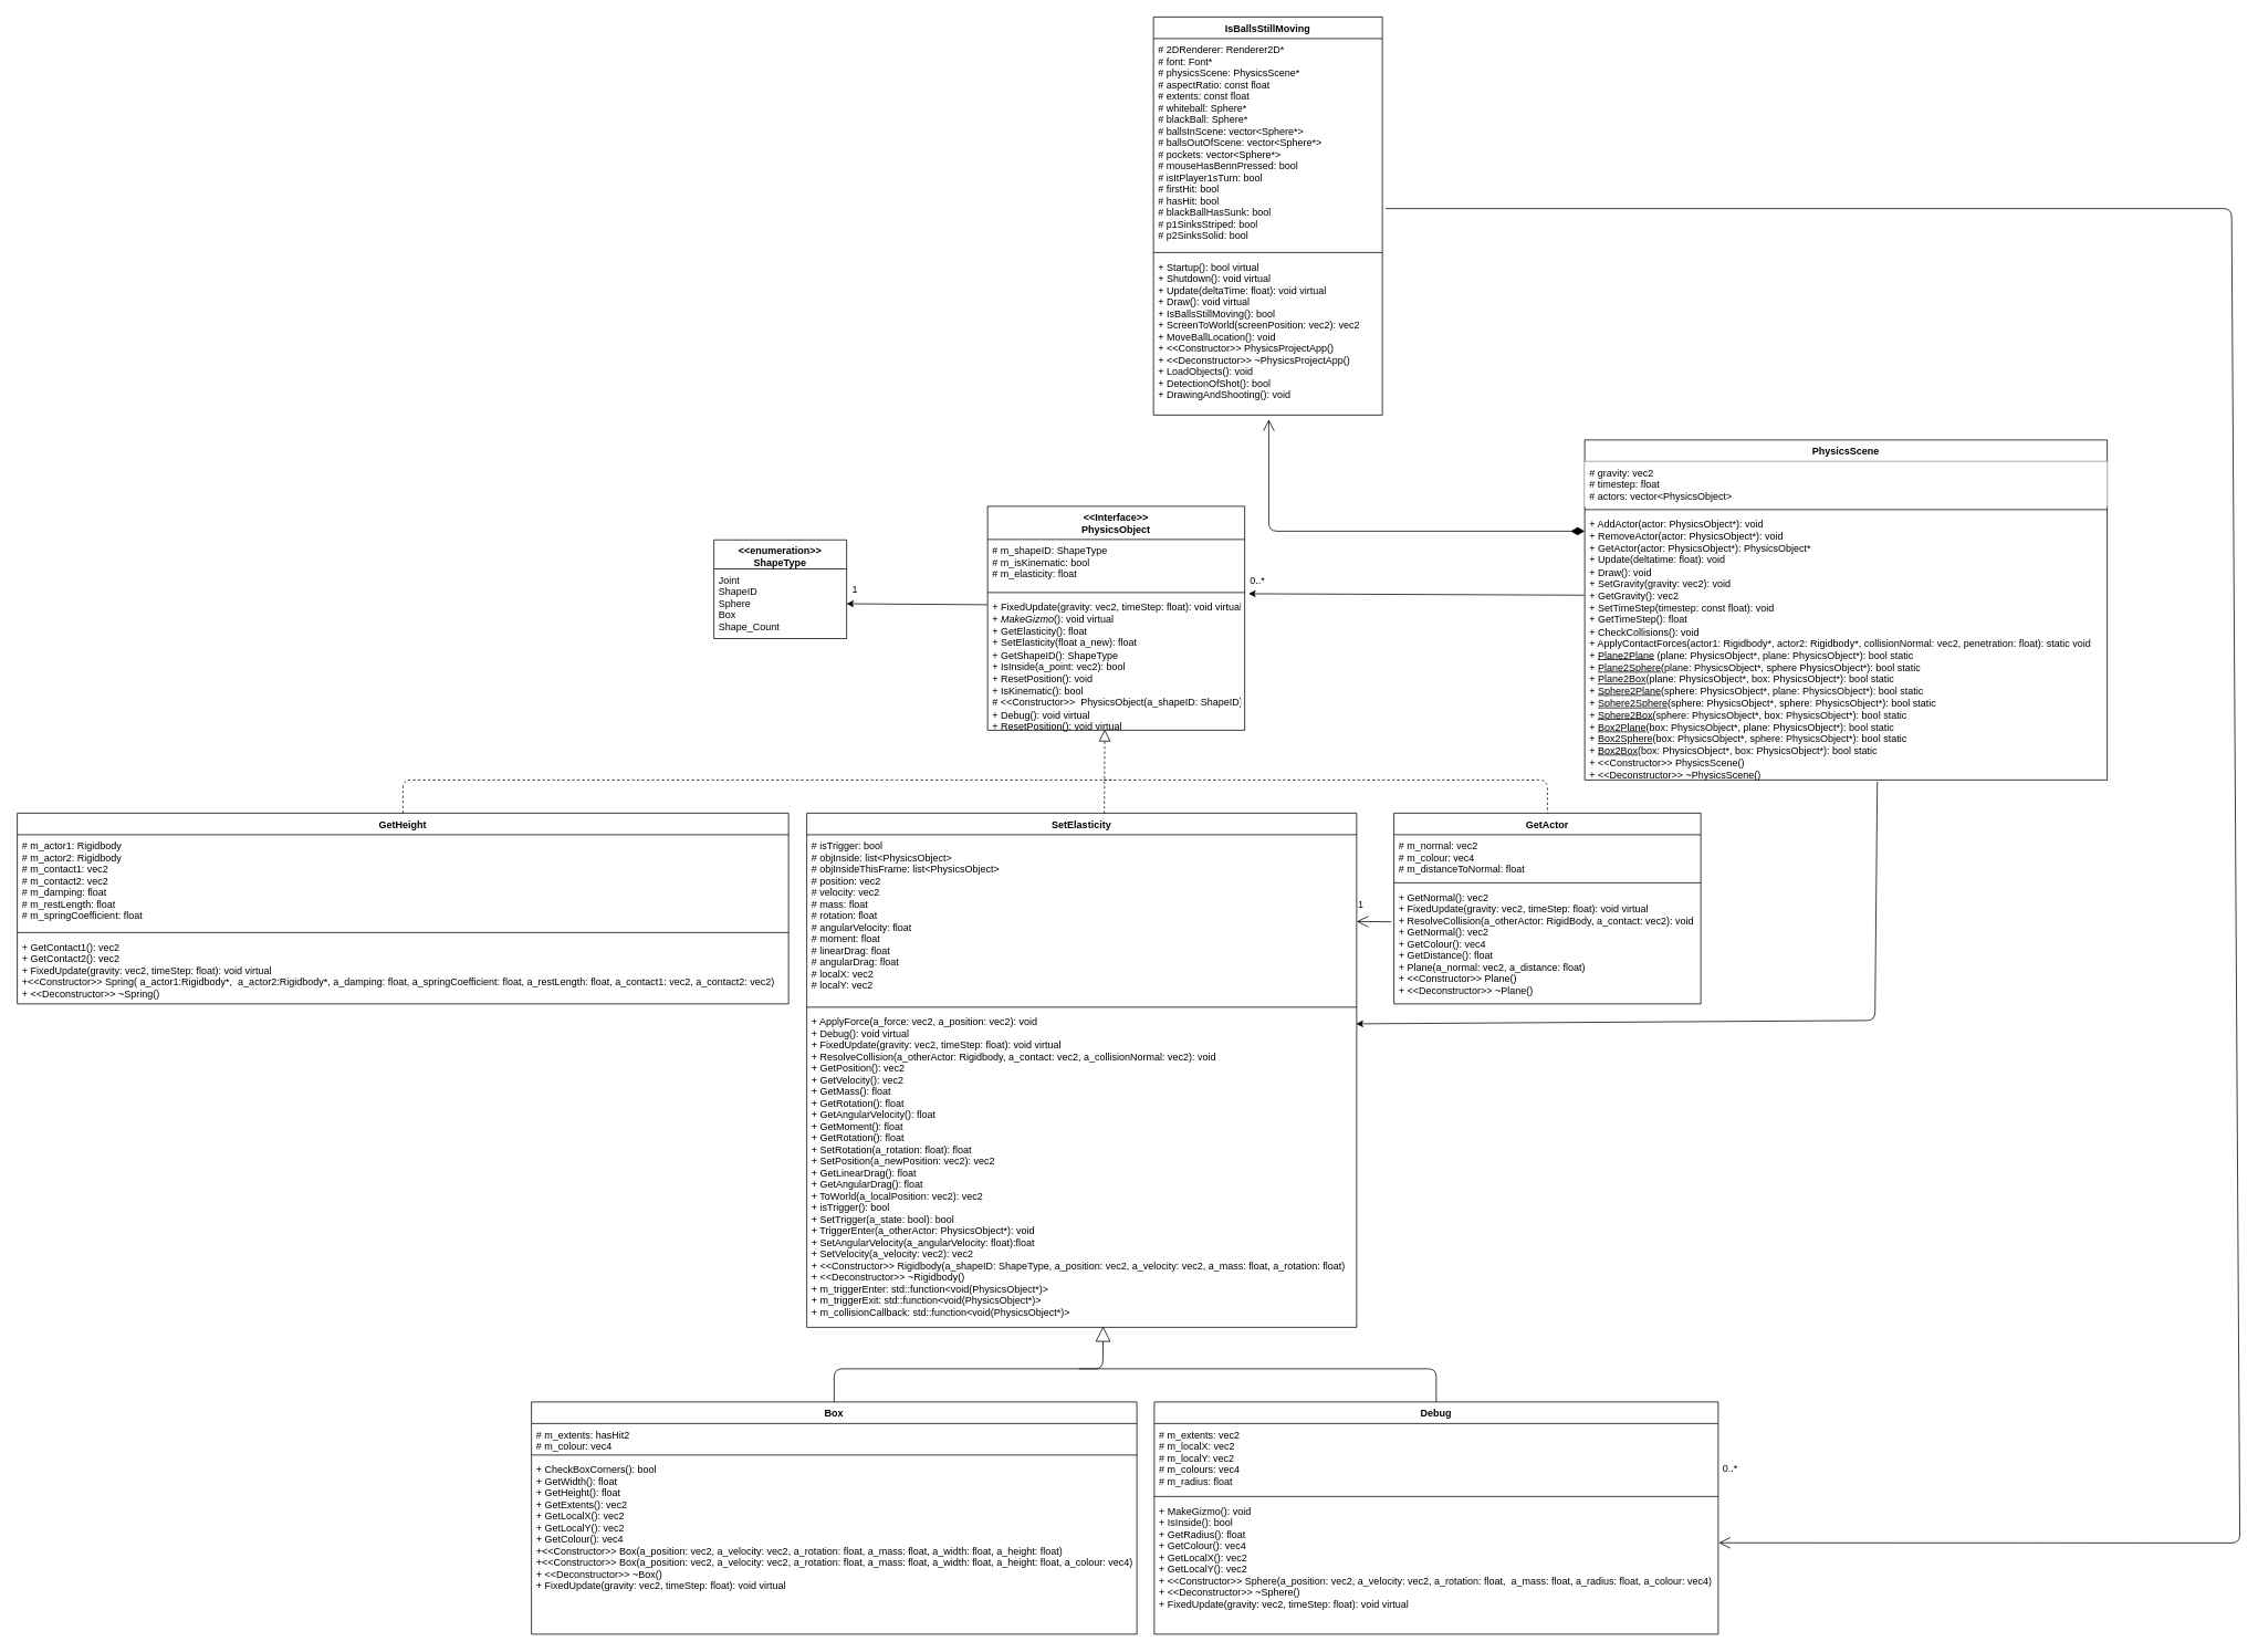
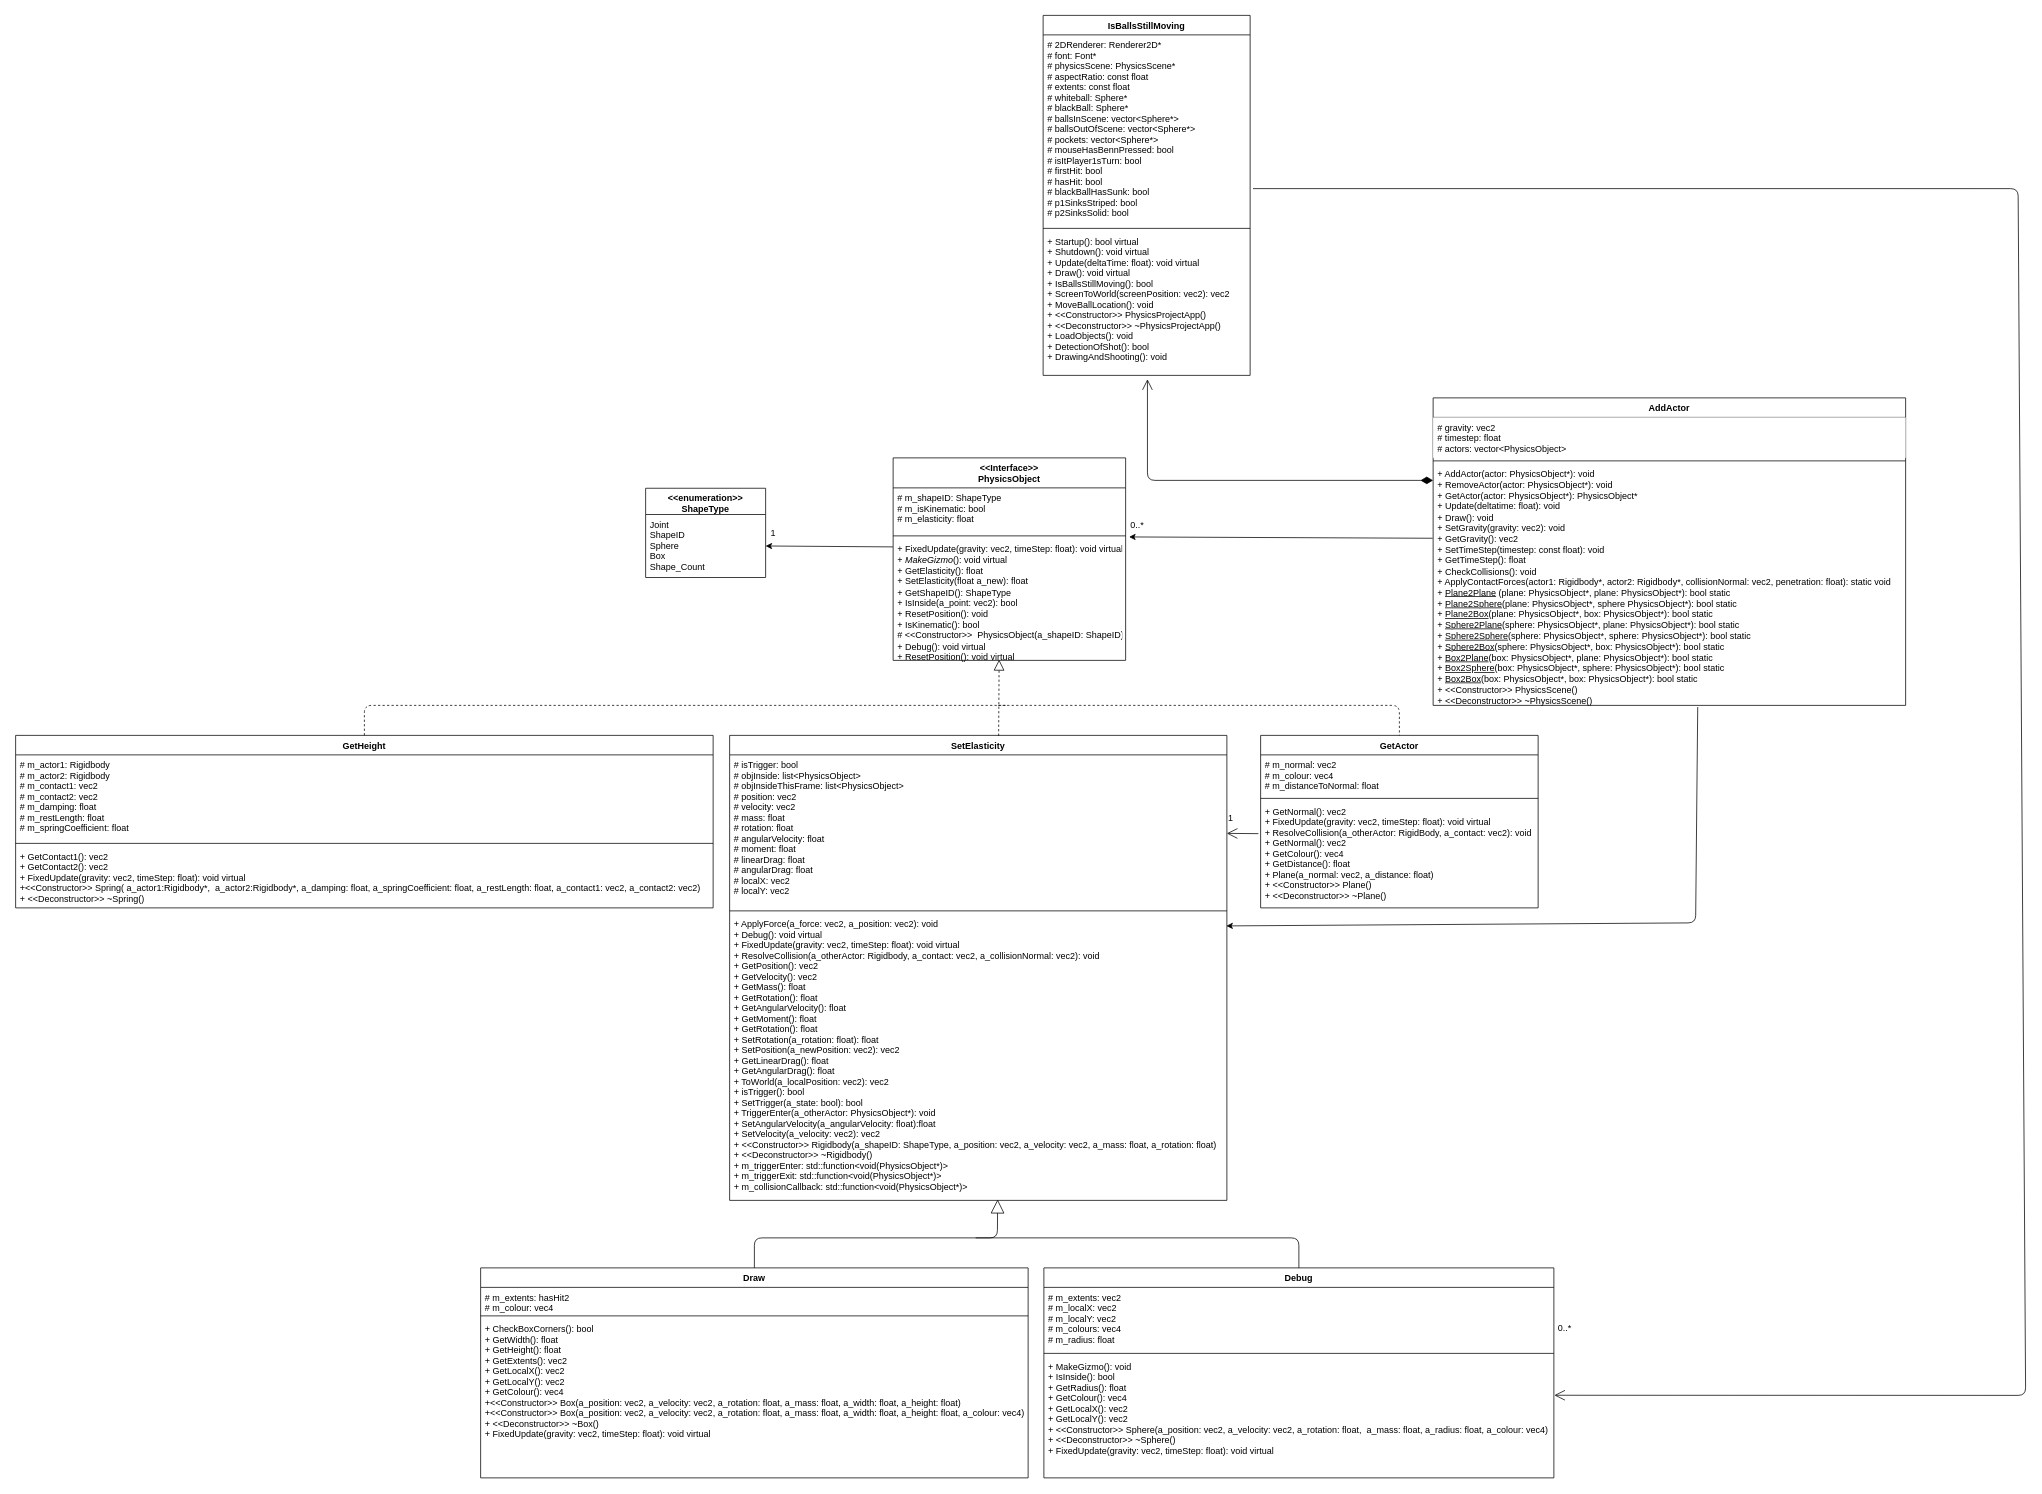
- <mxCell id="29" value="PhysicsScene" style="swimlane;fontStyle=1;align=center;verticalAlign=top;childLayout=stackLayout;horizontal=1;startSize=26;horizontalStack=0;resizeParent=1;resizeParentMax=0;resizeLast=0;collapsible=1;marginBottom=0;" parent="1" vertex="1"><mxGeometry x="1910" y="530" width="630" height="410" as="geometry" /></mxCell>
+ <mxCell id="29" value="AddActor" style="swimlane;fontStyle=1;align=center;verticalAlign=top;childLayout=stackLayout;horizontal=1;startSize=26;horizontalStack=0;resizeParent=1;resizeParentMax=0;resizeLast=0;collapsible=1;marginBottom=0;" parent="1" vertex="1"><mxGeometry x="1910" y="530" width="630" height="410" as="geometry" /></mxCell>
- <mxCell id="15" value="Box" style="swimlane;fontStyle=1;align=center;verticalAlign=top;childLayout=stackLayout;horizontal=1;startSize=26;horizontalStack=0;resizeParent=1;resizeParentMax=0;resizeLast=0;collapsible=1;marginBottom=0;" parent="1" vertex="1"><mxGeometry x="640" y="1690" width="730" height="280" as="geometry" /></mxCell>
+ <mxCell id="15" value="Draw" style="swimlane;fontStyle=1;align=center;verticalAlign=top;childLayout=stackLayout;horizontal=1;startSize=26;horizontalStack=0;resizeParent=1;resizeParentMax=0;resizeLast=0;collapsible=1;marginBottom=0;" parent="1" vertex="1"><mxGeometry x="640" y="1690" width="730" height="280" as="geometry" /></mxCell>
